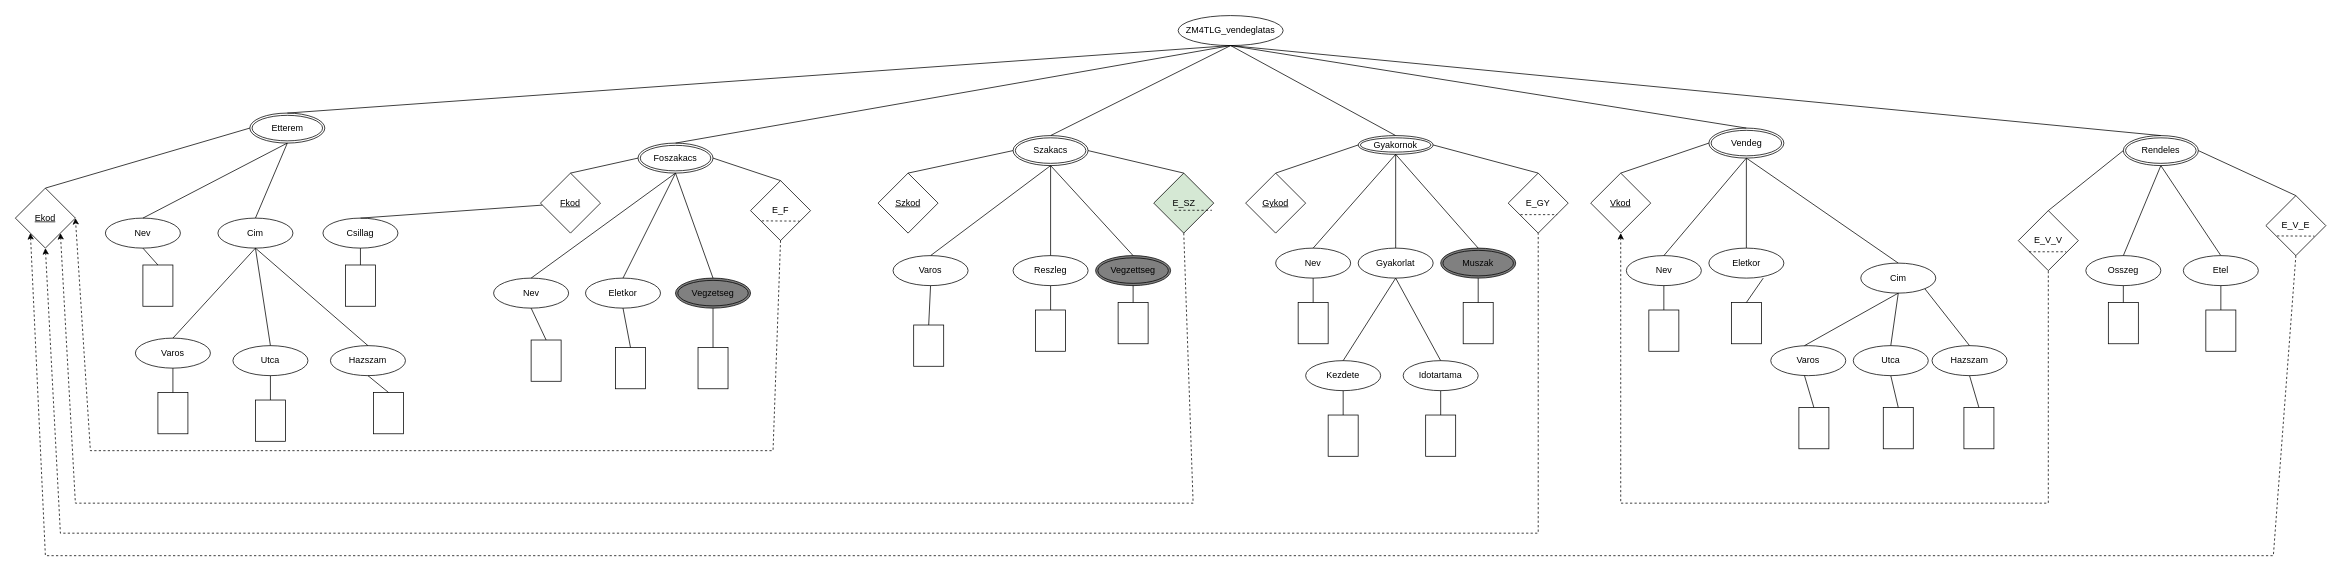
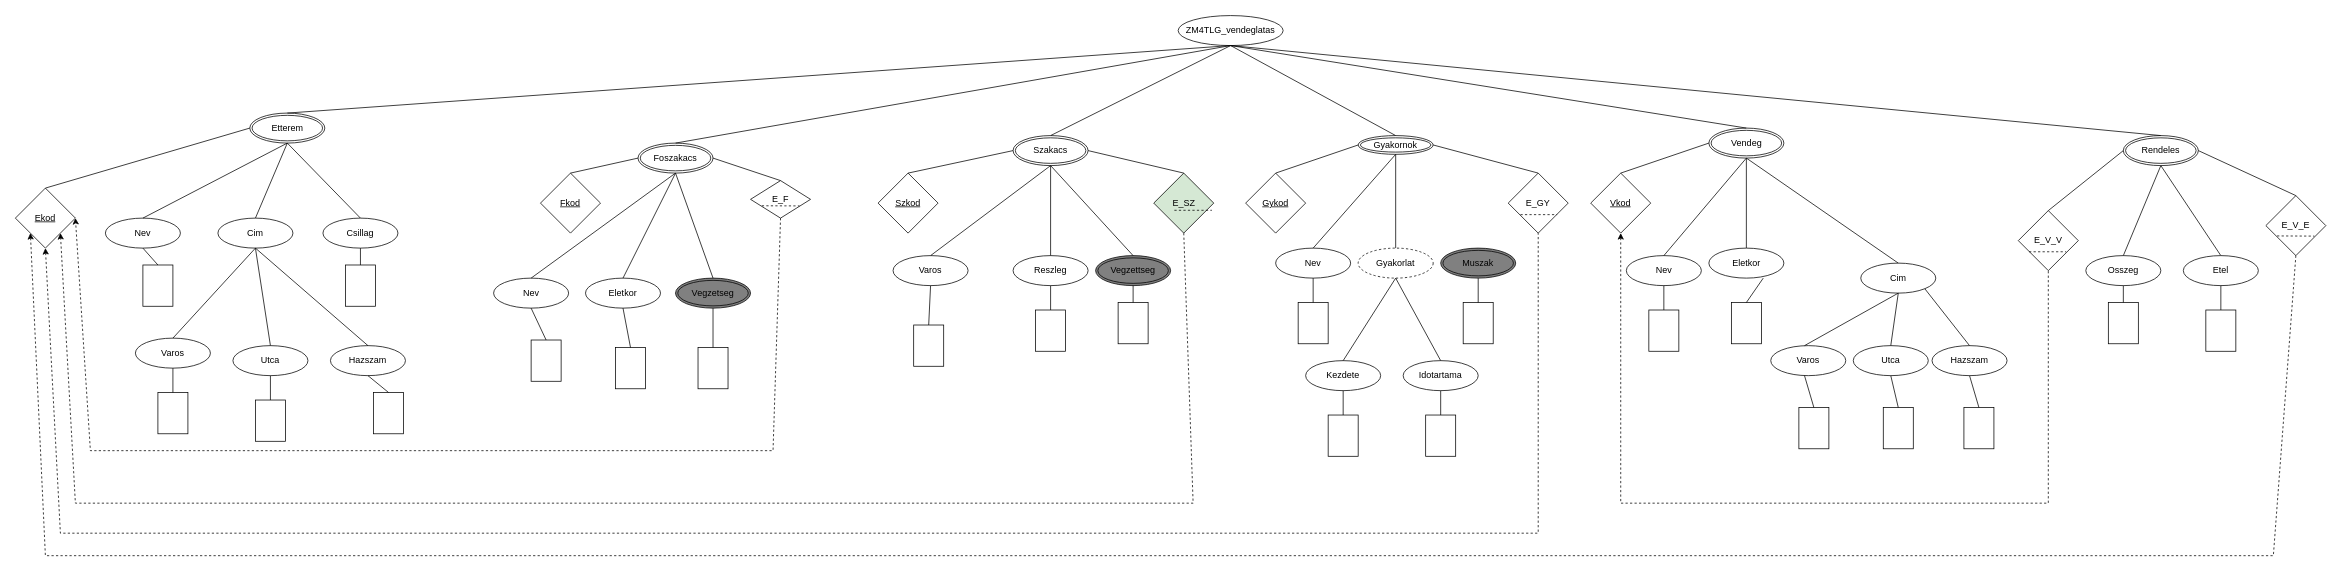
- <mxCell id="78" value="" style="endArrow=none;html=1;rounded=0;exitX=0.5;exitY=0;exitDx=0;exitDy=0;entryX=0.5;entryY=1;entryDx=0;entryDy=0;" parent="1" source="73" target="64" edge="1"><mxGeometry width="50" height="50" relative="1" as="geometry"><mxPoint x="1780" y="310" as="sourcePoint" /><mxPoint x="1840" y="260" as="targetPoint" /></mxGeometry></mxCell>
- <mxCell id="31" value="E_F" style="rhombus;whiteSpace=wrap;html=1;" parent="1" vertex="1"><mxGeometry x="1000" y="240" width="80" height="80" as="geometry" /></mxCell>
+ <mxCell id="31" value="E_F" style="rhombus;whiteSpace=wrap;html=1;" parent="1" vertex="1"><mxGeometry x="1000" y="240" width="80" height="50" as="geometry" /></mxCell>
- <mxCell id="14" value="" style="endArrow=none;html=1;rounded=0;exitX=0.5;exitY=0;exitDx=0;exitDy=0;" parent="1" source="5" target="30" edge="1"><mxGeometry width="50" height="50" relative="1" as="geometry"><mxPoint x="380" y="250" as="sourcePoint" /><mxPoint x="130" y="280" as="targetPoint" /></mxGeometry></mxCell>
+ <mxCell id="14" value="" style="endArrow=none;html=1;rounded=0;exitX=0.5;exitY=0;exitDx=0;exitDy=0;entryX=0.5;entryY=1;entryDx=0;entryDy=0;" parent="1" source="5" target="3" edge="1"><mxGeometry width="50" height="50" relative="1" as="geometry"><mxPoint x="380" y="250" as="sourcePoint" /><mxPoint x="130" y="280" as="targetPoint" /></mxGeometry></mxCell>
- <mxCell id="70" value="Gyakorlat" style="ellipse;whiteSpace=wrap;html=1;align=center;" parent="1" vertex="1"><mxGeometry x="1810" y="330" width="100" height="40" as="geometry" /></mxCell>
+ <mxCell id="70" value="Gyakorlat" style="ellipse;whiteSpace=wrap;html=1;align=center;dashed=1;" parent="1" vertex="1"><mxGeometry x="1810" y="330" width="100" height="40" as="geometry" /></mxCell>
